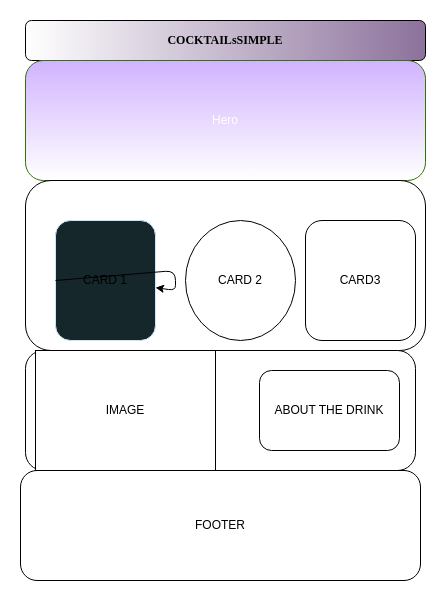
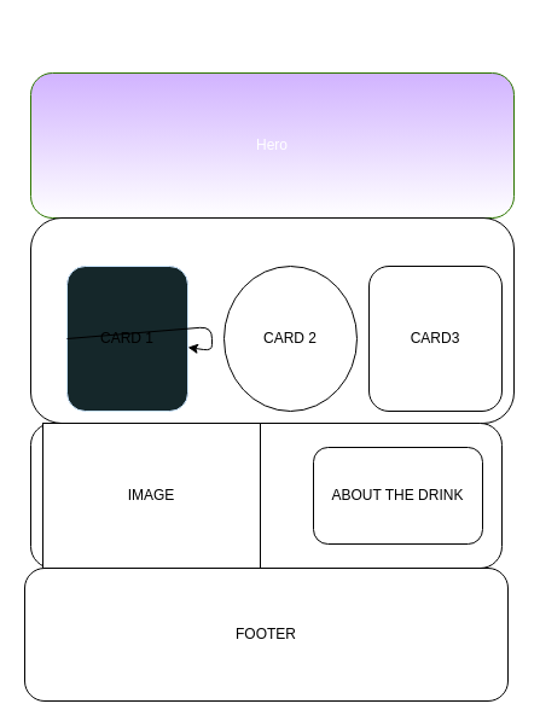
- <mxCell id="2" value="COCKTAILsSIMPLE" style="rounded=1;whiteSpace=wrap;html=1;fontFamily=Garamond;horizontal=1;fontStyle=1;verticalAlign=middle;gradientColor=#8C729C;gradientDirection=east;" parent="1" vertex="1"><mxGeometry x="25" y="20" width="400" height="40" as="geometry" /></mxCell>
